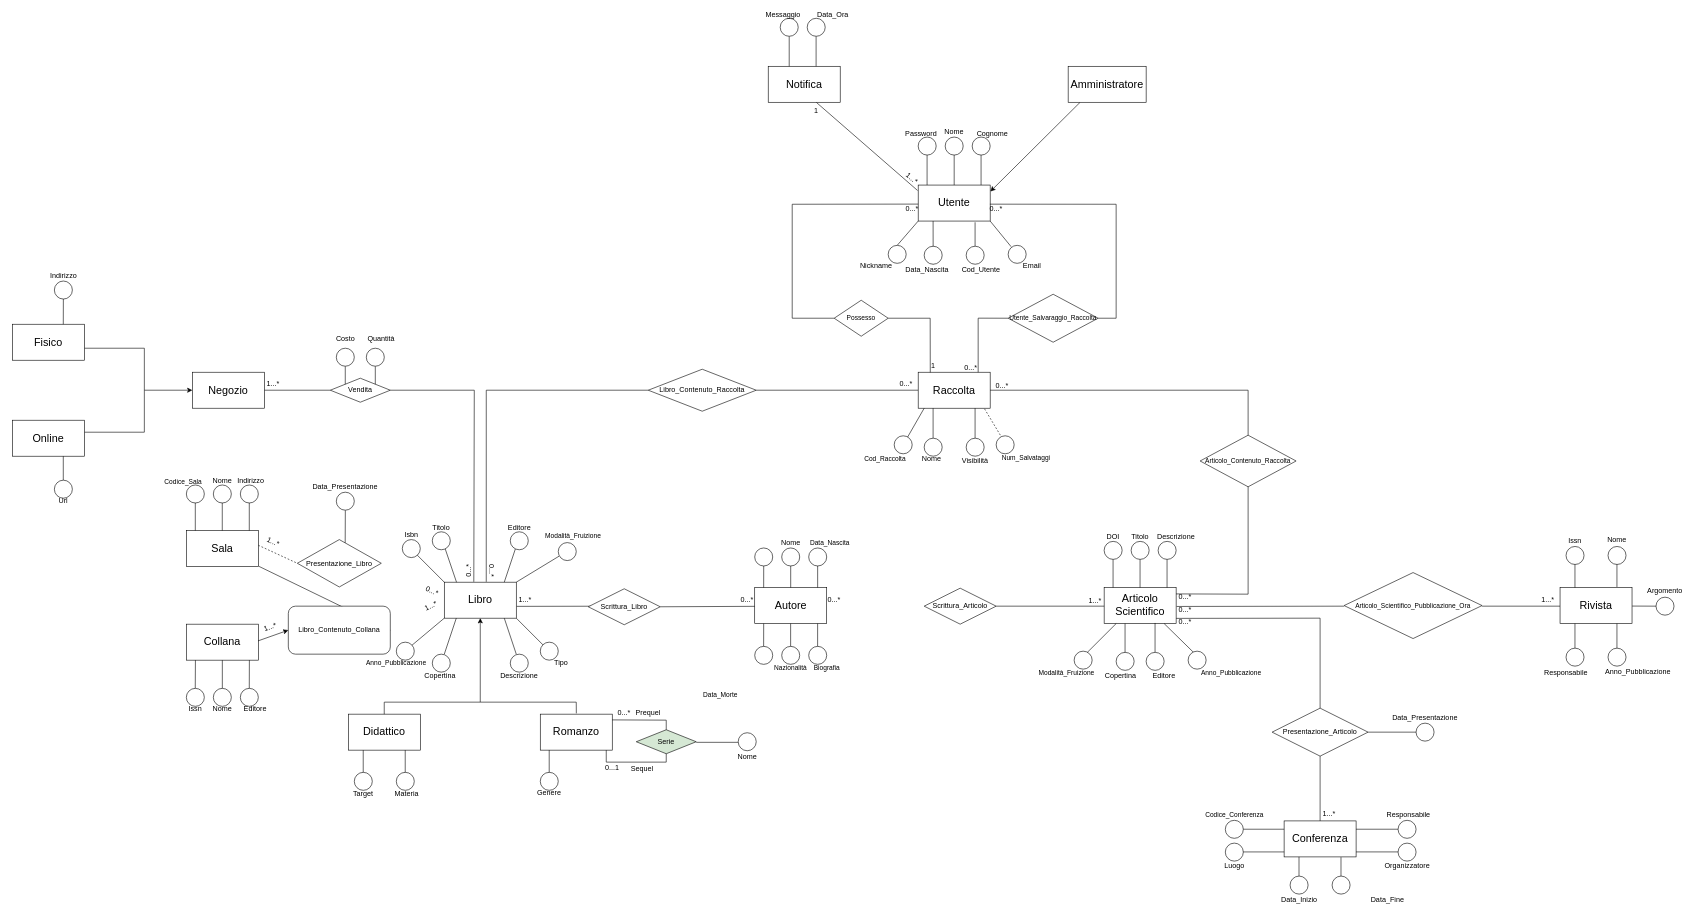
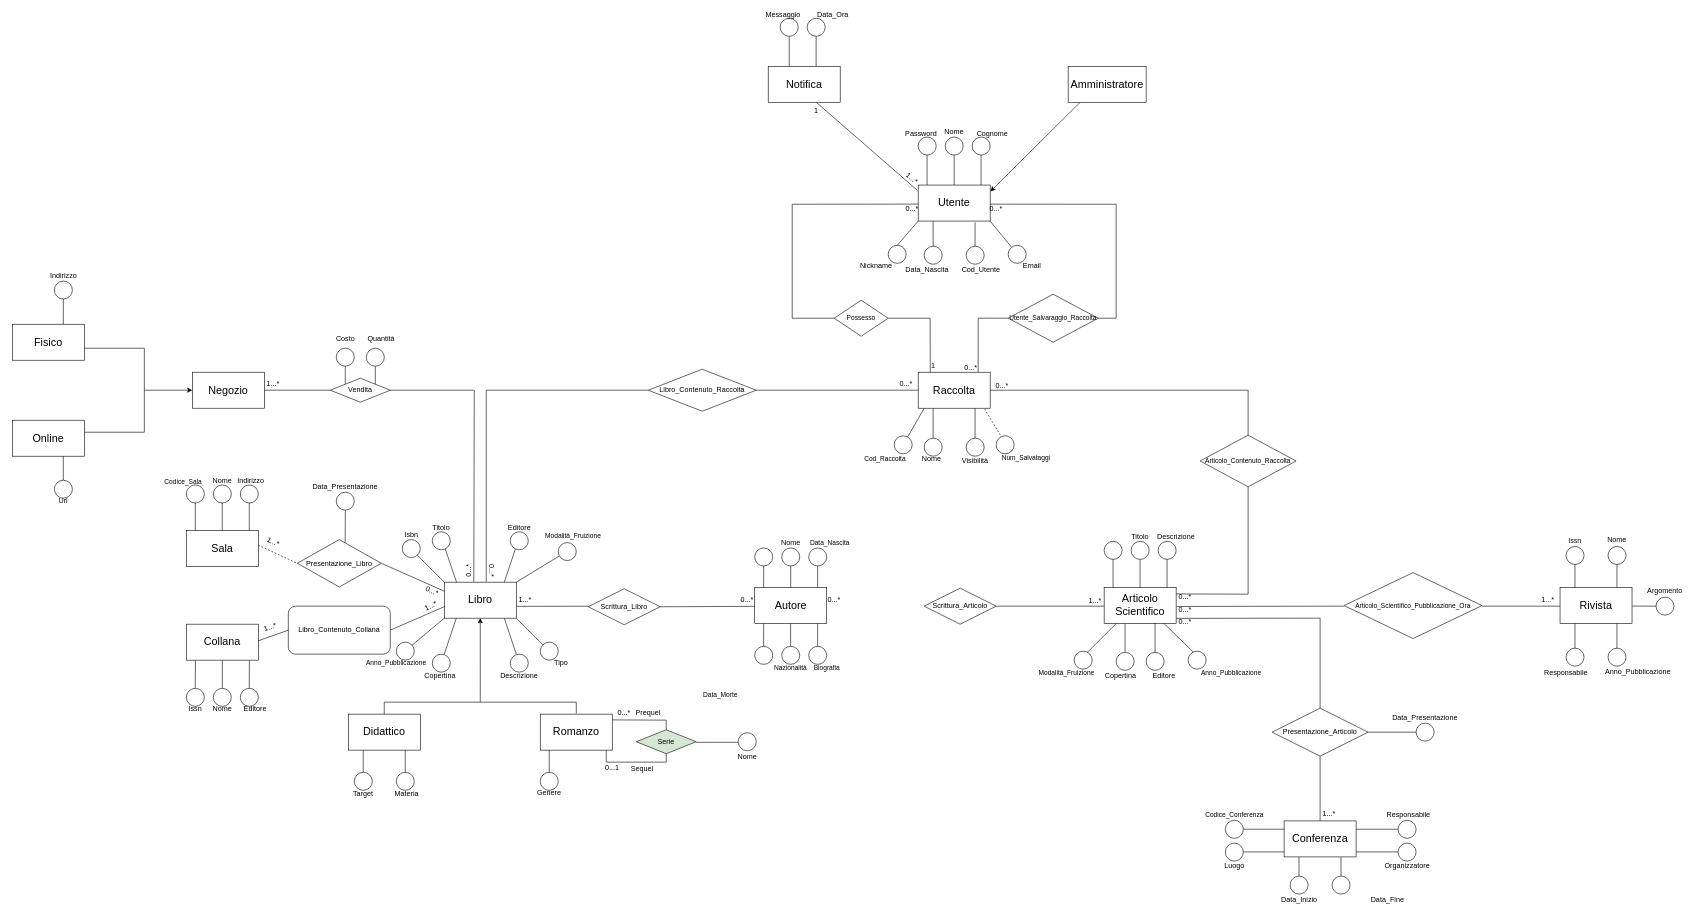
- <mxCell id="203" value="DOI" style="text;html=1;strokeColor=none;fillColor=none;align=center;verticalAlign=middle;whiteSpace=wrap;rounded=0;" vertex="1" parent="1"><mxGeometry x="1835" y="888" width="40" height="14" as="geometry" /></mxCell>
+ <mxCell id="63" value="" style="endArrow=none;html=1;rounded=0;entryX=0;entryY=0.25;entryDx=0;entryDy=0;exitX=1;exitY=0.5;exitDx=0;exitDy=0;" edge="1" parent="1" source="64" target="2"><mxGeometry width="50" height="50" relative="1" as="geometry"><mxPoint x="600" y="950" as="sourcePoint" /><mxPoint x="610" y="940" as="targetPoint" /></mxGeometry></mxCell>
- <mxCell id="50" value="" style="endArrow=none;html=1;rounded=0;exitX=1;exitY=0.5;exitDx=0;exitDy=0;" edge="1" parent="1" source="61" target="66"><mxGeometry width="50" height="50" relative="1" as="geometry"><mxPoint x="640" y="1030" as="sourcePoint" /><mxPoint x="560" y="981" as="targetPoint" /></mxGeometry></mxCell>
+ <mxCell id="50" value="" style="endArrow=none;html=1;rounded=0;entryX=0.005;entryY=0.677;entryDx=0;entryDy=0;entryPerimeter=0;exitX=1;exitY=0.5;exitDx=0;exitDy=0;" edge="1" parent="1" source="61" target="2"><mxGeometry width="50" height="50" relative="1" as="geometry"><mxPoint x="640" y="1030" as="sourcePoint" /><mxPoint x="560" y="981" as="targetPoint" /></mxGeometry></mxCell>
- <mxCell id="62" value="" style="endArrow=classic;html=1;rounded=0;exitX=0.996;exitY=0.465;exitDx=0;exitDy=0;exitPerimeter=0;entryX=0;entryY=0.5;entryDx=0;entryDy=0;" edge="1" parent="1" source="51" target="61"><mxGeometry width="50" height="50" relative="1" as="geometry"><mxPoint x="450" y="1104" as="sourcePoint" /><mxPoint x="480" y="1060" as="targetPoint" /></mxGeometry></mxCell>
+ <mxCell id="62" value="" style="endArrow=none;html=1;rounded=0;exitX=0.996;exitY=0.465;exitDx=0;exitDy=0;exitPerimeter=0;entryX=0;entryY=0.5;entryDx=0;entryDy=0;" edge="1" parent="1" source="51" target="61"><mxGeometry width="50" height="50" relative="1" as="geometry"><mxPoint x="450" y="1104" as="sourcePoint" /><mxPoint x="480" y="1060" as="targetPoint" /></mxGeometry></mxCell>
